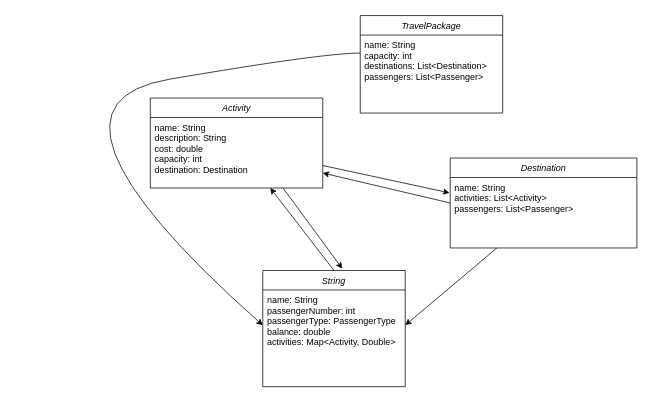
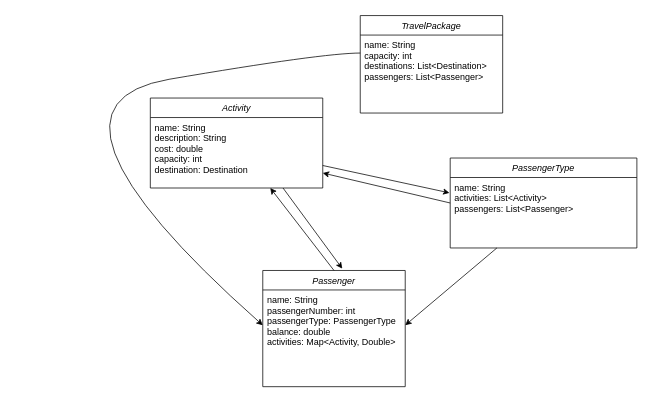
- <mxCell id="4" value="Destination" style="swimlane;fontStyle=2;align=center;verticalAlign=top;childLayout=stackLayout;horizontal=1;startSize=26;horizontalStack=0;resizeParent=1;resizeLast=0;collapsible=1;marginBottom=0;rounded=0;shadow=0;strokeWidth=1;" parent="1" vertex="1"><mxGeometry x="600" y="210" width="249" height="120" as="geometry"><mxRectangle x="230" y="140" width="160" height="26" as="alternateBounds" /></mxGeometry></mxCell>
+ <mxCell id="4" value="PassengerType" style="swimlane;fontStyle=2;align=center;verticalAlign=top;childLayout=stackLayout;horizontal=1;startSize=26;horizontalStack=0;resizeParent=1;resizeLast=0;collapsible=1;marginBottom=0;rounded=0;shadow=0;strokeWidth=1;" parent="1" vertex="1"><mxGeometry x="600" y="210" width="249" height="120" as="geometry"><mxRectangle x="230" y="140" width="160" height="26" as="alternateBounds" /></mxGeometry></mxCell>
- <mxCell id="9" value="String" style="swimlane;fontStyle=2;align=center;verticalAlign=top;childLayout=stackLayout;horizontal=1;startSize=26;horizontalStack=0;resizeParent=1;resizeLast=0;collapsible=1;marginBottom=0;rounded=0;shadow=0;strokeWidth=1;" parent="1" vertex="1"><mxGeometry x="350" y="360" width="190" height="155" as="geometry"><mxRectangle x="230" y="140" width="160" height="26" as="alternateBounds" /></mxGeometry></mxCell>
+ <mxCell id="9" value="Passenger" style="swimlane;fontStyle=2;align=center;verticalAlign=top;childLayout=stackLayout;horizontal=1;startSize=26;horizontalStack=0;resizeParent=1;resizeLast=0;collapsible=1;marginBottom=0;rounded=0;shadow=0;strokeWidth=1;" parent="1" vertex="1"><mxGeometry x="350" y="360" width="190" height="155" as="geometry"><mxRectangle x="230" y="140" width="160" height="26" as="alternateBounds" /></mxGeometry></mxCell>
